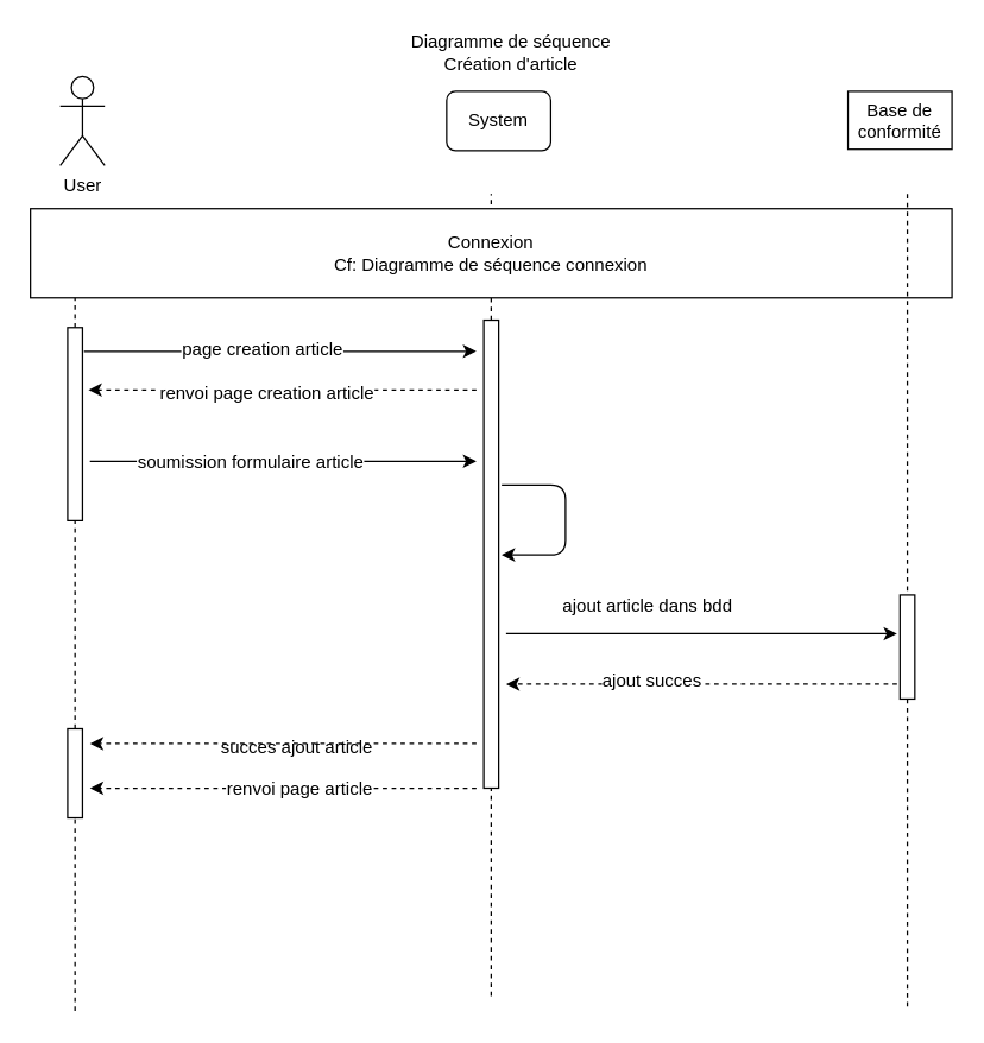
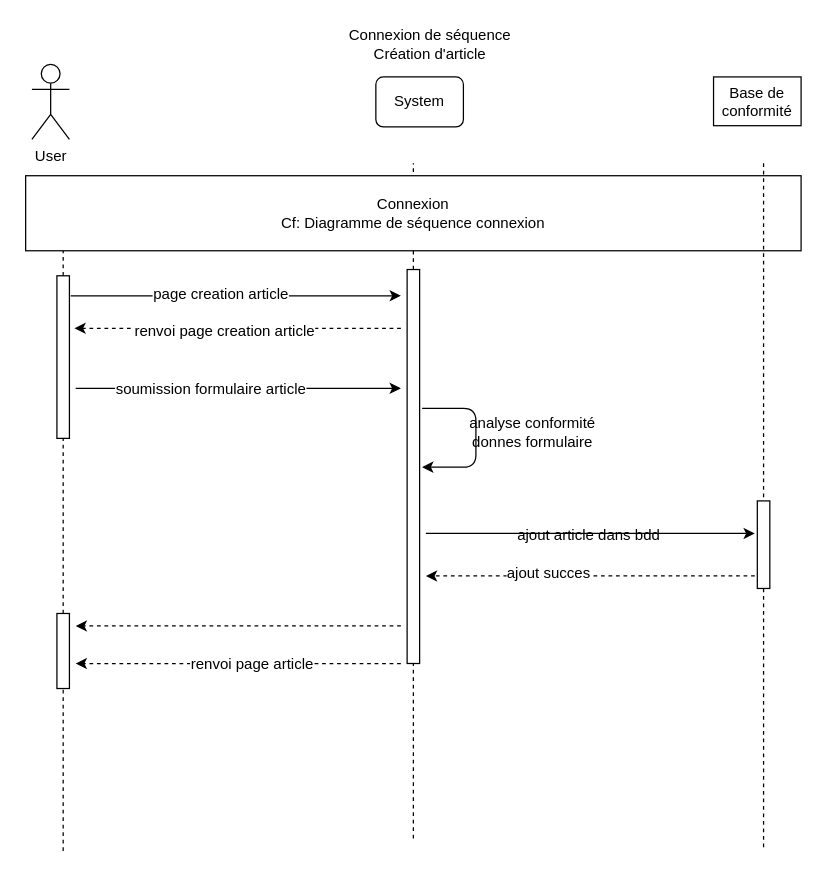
- <mxCell id="2" value="&lt;div&gt;Diagramme de séquence&lt;/div&gt;&lt;div&gt;Création d'article&lt;br&gt;&lt;/div&gt;" style="text;html=1;align=center;verticalAlign=middle;resizable=0;points=[];;autosize=1;" vertex="1" parent="1"><mxGeometry x="258" y="20" width="170" height="30" as="geometry" /></mxCell>
+ <mxCell id="2" value="&lt;div&gt;Connexion de séquence&lt;/div&gt;&lt;div&gt;Création d'article&lt;br&gt;&lt;/div&gt;" style="text;html=1;align=center;verticalAlign=middle;resizable=0;points=[];;autosize=1;" vertex="1" parent="1"><mxGeometry x="258" y="20" width="170" height="30" as="geometry" /></mxCell>
- <mxCell id="3" value="User" style="shape=umlActor;verticalLabelPosition=bottom;labelBackgroundColor=#ffffff;verticalAlign=top;html=1;outlineConnect=0;" vertex="1" parent="1"><mxGeometry x="40" y="51" width="30" height="60" as="geometry" /></mxCell>
+ <mxCell id="3" value="User" style="shape=umlActor;verticalLabelPosition=bottom;labelBackgroundColor=#ffffff;verticalAlign=top;html=1;outlineConnect=0;" vertex="1" parent="1"><mxGeometry x="25" y="51" width="30" height="60" as="geometry" /></mxCell>
+ <mxCell id="23" value="&lt;div&gt;analyse conformité &lt;br&gt;&lt;/div&gt;&lt;div&gt;donnes formulaire&lt;/div&gt;" style="text;html=1;align=center;verticalAlign=middle;resizable=0;points=[];;autosize=1;" vertex="1" parent="1"><mxGeometry x="360" y="330" width="130" height="30" as="geometry" /></mxCell>
- <mxCell id="25" value="ajout article dans bdd" style="text;html=1;align=center;verticalAlign=middle;resizable=0;points=[];;autosize=1;" vertex="1" parent="1"><mxGeometry x="360" y="398" width="150" height="20" as="geometry" /></mxCell>
+ <mxCell id="25" value="ajout article dans bdd" style="text;html=1;align=center;verticalAlign=middle;resizable=0;points=[];;autosize=1;" vertex="1" parent="1"><mxGeometry x="395" y="418" width="150" height="20" as="geometry" /></mxCell>
- <mxCell id="31" value="succes ajout article" style="text;html=1;align=center;verticalAlign=middle;resizable=0;points=[];;autosize=1;" vertex="1" parent="1"><mxGeometry x="129" y="493" width="140" height="20" as="geometry" /></mxCell>
